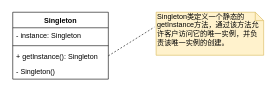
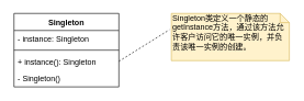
- <mxCell id="7" value="+ getInstance(): Singleton" style="text;strokeColor=none;fillColor=none;align=left;verticalAlign=top;spacingLeft=4;spacingRight=4;overflow=hidden;rotatable=0;points=[[0,0.5],[1,0.5]];portConstraint=eastwest;" vertex="1" parent="4"><mxGeometry y="60" width="160" height="26" as="geometry" /></mxCell>
+ <mxCell id="7" value="+ instance(): Singleton" style="text;strokeColor=none;fillColor=none;align=left;verticalAlign=top;spacingLeft=4;spacingRight=4;overflow=hidden;rotatable=0;points=[[0,0.5],[1,0.5]];portConstraint=eastwest;" vertex="1" parent="4"><mxGeometry y="60" width="160" height="26" as="geometry" /></mxCell>
